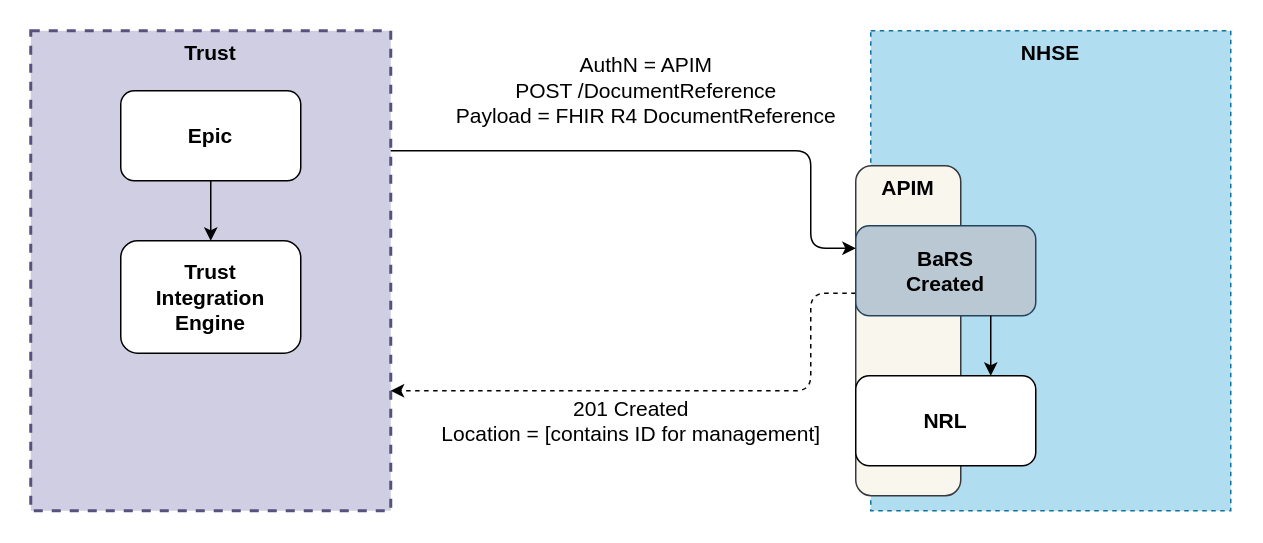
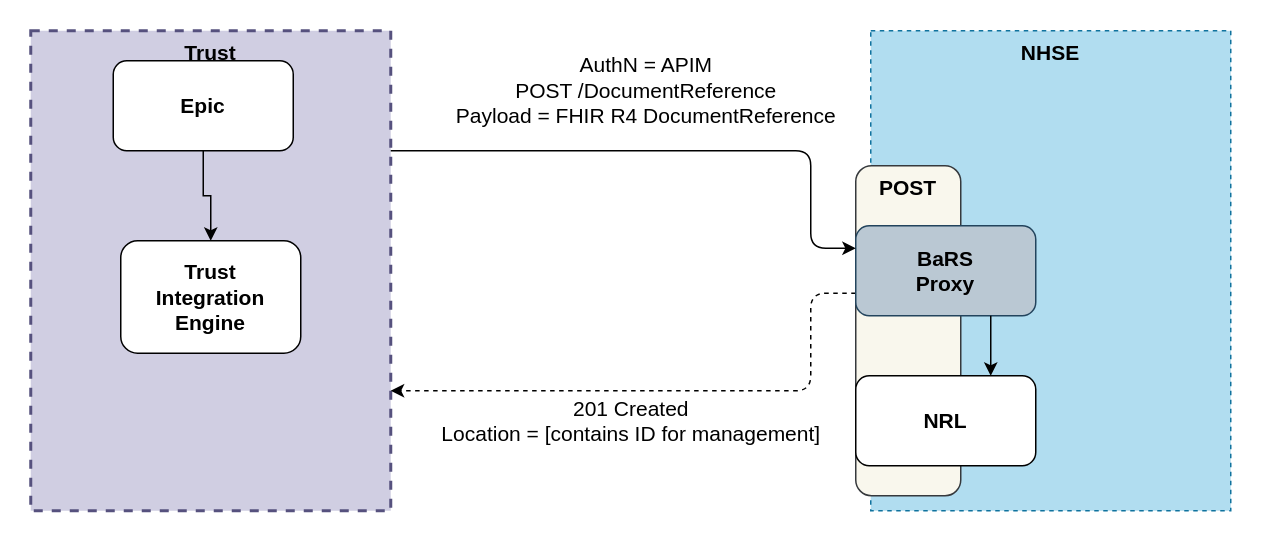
- <mxCell id="5" value="Epic" style="rounded=1;whiteSpace=wrap;html=1;fontSize=14;fontStyle=1" vertex="1" parent="1"><mxGeometry x="80" y="60" width="120" height="60" as="geometry" /></mxCell>
+ <mxCell id="5" value="Epic" style="rounded=1;whiteSpace=wrap;html=1;fontSize=14;fontStyle=1" vertex="1" parent="1"><mxGeometry x="75" y="40" width="120" height="60" as="geometry" /></mxCell>
- <mxCell id="7" value="APIM" style="rounded=1;whiteSpace=wrap;html=1;verticalAlign=top;fillColor=#f9f7ed;strokeColor=#36393d;fontSize=14;fontStyle=1" vertex="1" parent="1"><mxGeometry x="570" y="110" width="70" height="220" as="geometry" /></mxCell>
+ <mxCell id="7" value="POST" style="rounded=1;whiteSpace=wrap;html=1;verticalAlign=top;fillColor=#f9f7ed;strokeColor=#36393d;fontSize=14;fontStyle=1" vertex="1" parent="1"><mxGeometry x="570" y="110" width="70" height="220" as="geometry" /></mxCell>
- <mxCell id="9" value="BaRS&lt;div&gt;Created&lt;/div&gt;" style="rounded=1;whiteSpace=wrap;html=1;fillColor=#bac8d3;strokeColor=#23445d;fontSize=14;fontStyle=1" vertex="1" parent="1"><mxGeometry x="570" y="150" width="120" height="60" as="geometry" /></mxCell>
+ <mxCell id="9" value="BaRS&lt;div&gt;Proxy&lt;/div&gt;" style="rounded=1;whiteSpace=wrap;html=1;fillColor=#bac8d3;strokeColor=#23445d;fontSize=14;fontStyle=1" vertex="1" parent="1"><mxGeometry x="570" y="150" width="120" height="60" as="geometry" /></mxCell>
